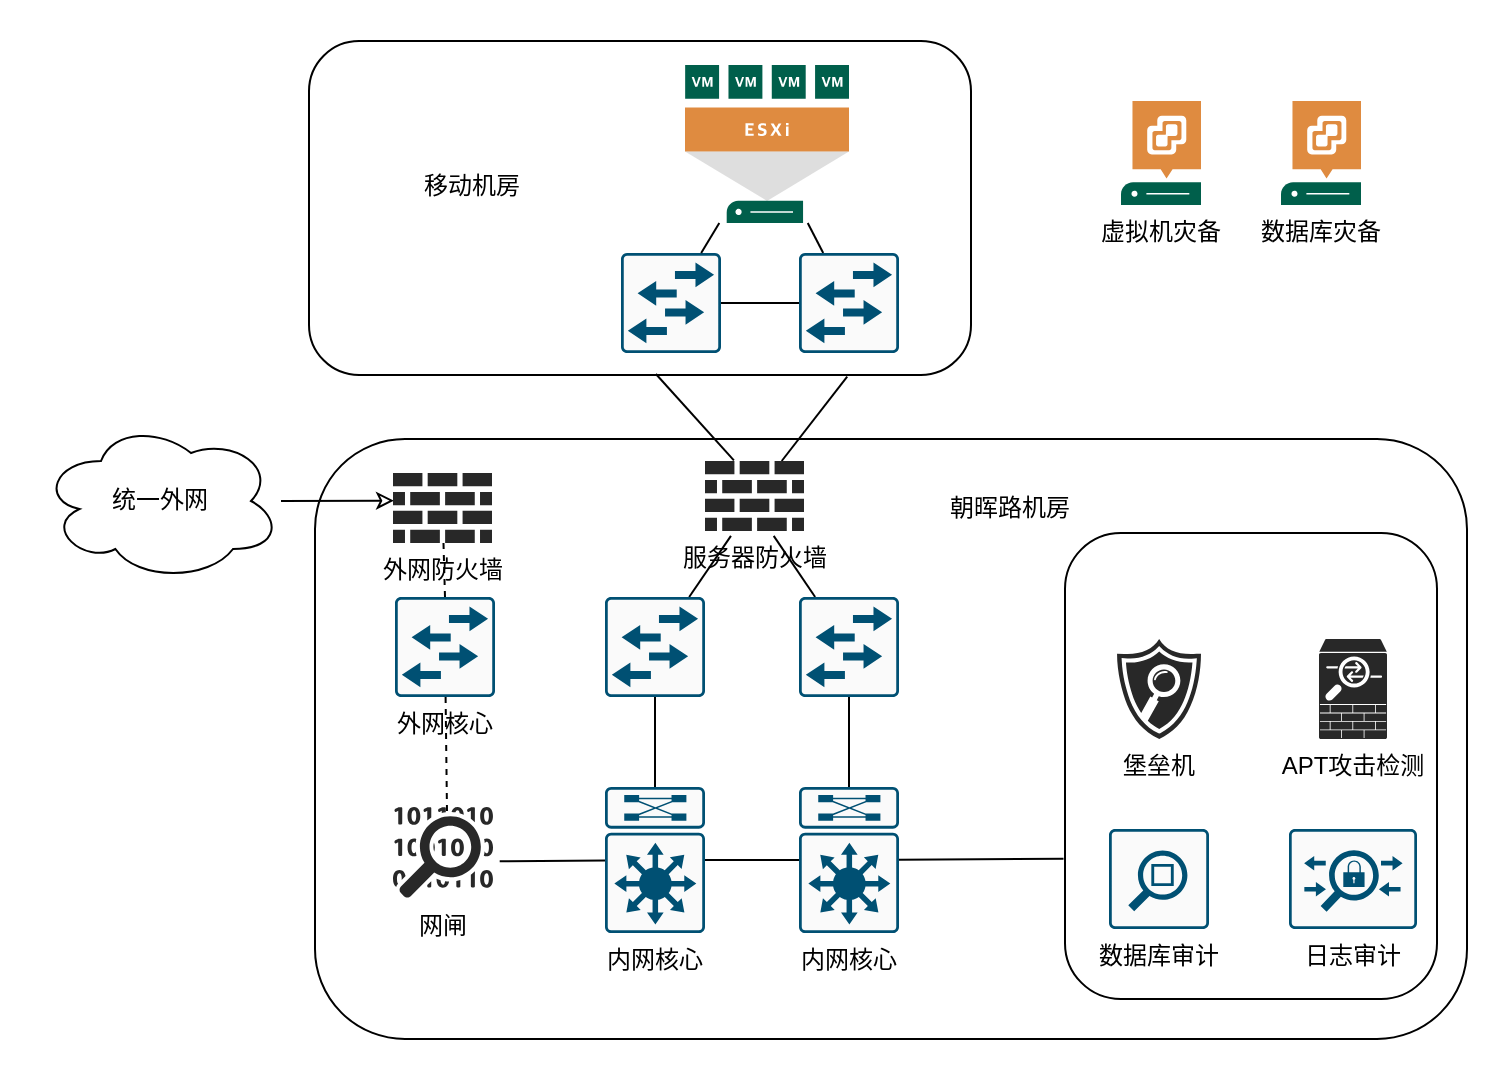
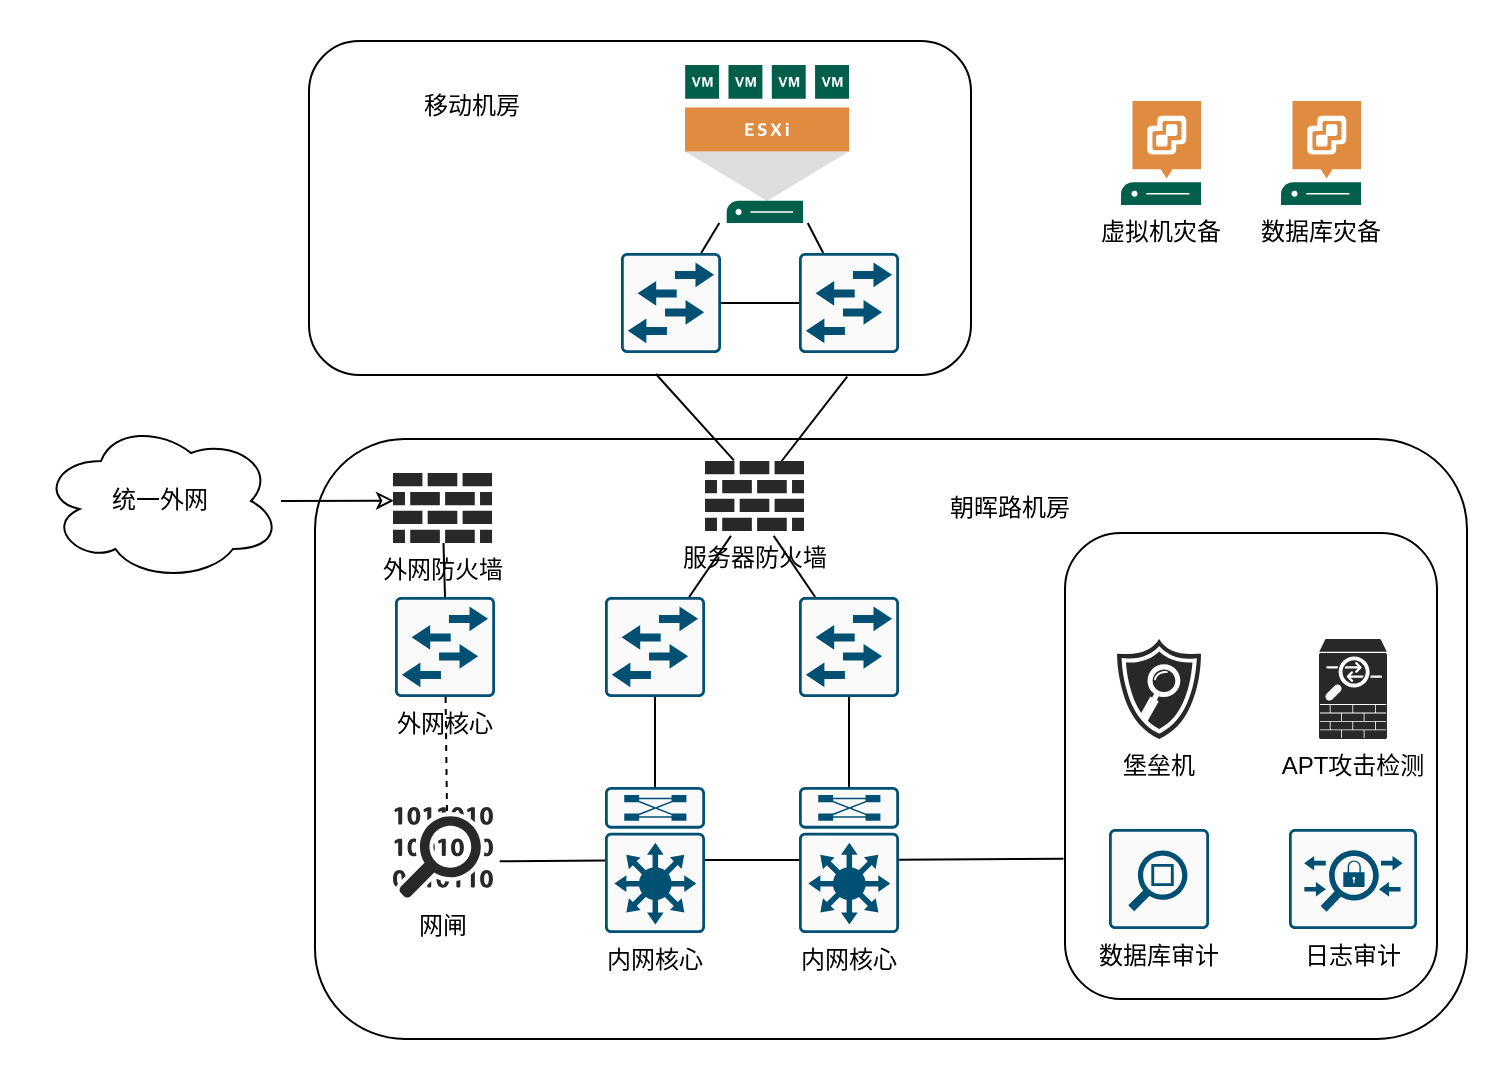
- <mxCell id="19" value="移动机房" style="text;html=1;strokeColor=none;fillColor=none;align=center;verticalAlign=middle;whiteSpace=wrap;rounded=0;" vertex="1" parent="1"><mxGeometry x="197" y="72" width="78" height="42" as="geometry" /></mxCell>
+ <mxCell id="19" value="移动机房" style="text;html=1;strokeColor=none;fillColor=none;align=center;verticalAlign=middle;whiteSpace=wrap;rounded=0;" vertex="1" parent="1"><mxGeometry x="197" y="32" width="78" height="42" as="geometry" /></mxCell>
- <mxCell id="30" style="edgeStyle=none;rounded=0;orthogonalLoop=1;jettySize=auto;html=1;entryX=0.5;entryY=0;entryDx=0;entryDy=0;entryPerimeter=0;endArrow=none;endFill=0;dashed=1;" edge="1" parent="1" source="31" target="27"><mxGeometry relative="1" as="geometry" /></mxCell>
+ <mxCell id="30" style="edgeStyle=none;rounded=0;orthogonalLoop=1;jettySize=auto;html=1;entryX=0.5;entryY=0;entryDx=0;entryDy=0;entryPerimeter=0;endArrow=none;endFill=0;" edge="1" parent="1" source="31" target="27"><mxGeometry relative="1" as="geometry" /></mxCell>
